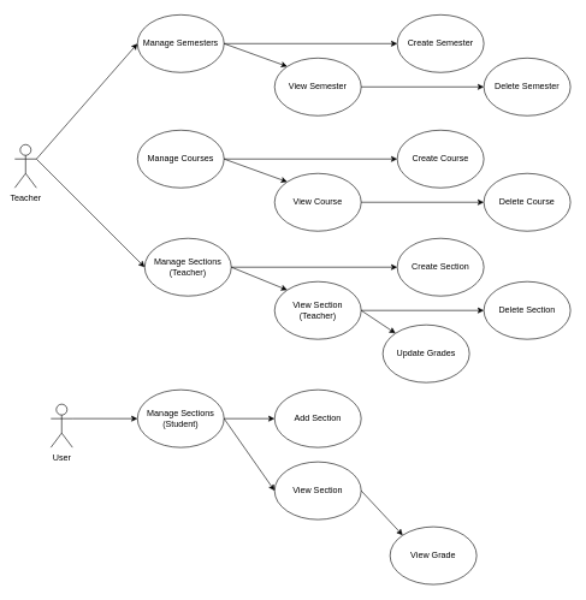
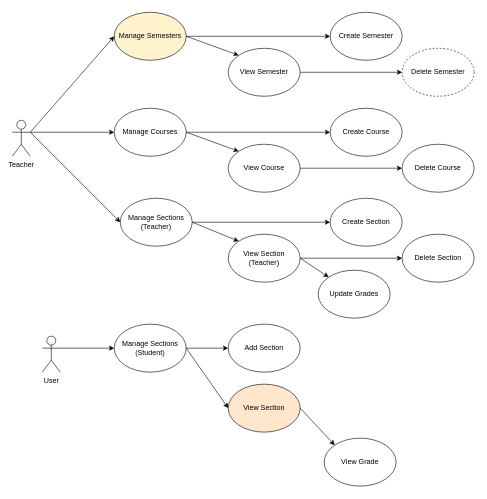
- <mxCell id="4" value="Manage Semesters" style="ellipse;whiteSpace=wrap;html=1;" vertex="1" parent="1"><mxGeometry x="190" y="20" width="120" height="80" as="geometry" /></mxCell>
+ <mxCell id="4" value="Manage Semesters" style="ellipse;whiteSpace=wrap;html=1;fillColor=#fff2cc;" vertex="1" parent="1"><mxGeometry x="190" y="20" width="120" height="80" as="geometry" /></mxCell>
- <mxCell id="20" value="Delete Semester" style="ellipse;whiteSpace=wrap;html=1;" vertex="1" parent="1"><mxGeometry x="670" y="80" width="120" height="80" as="geometry" /></mxCell>
+ <mxCell id="20" value="Delete Semester" style="ellipse;whiteSpace=wrap;html=1;dashed=1;" vertex="1" parent="1"><mxGeometry x="670" y="80" width="120" height="80" as="geometry" /></mxCell>
+ <mxCell id="9" value="" style="endArrow=classic;html=1;rounded=0;exitX=1;exitY=0.333;exitDx=0;exitDy=0;exitPerimeter=0;entryX=0;entryY=0.5;entryDx=0;entryDy=0;" edge="1" parent="1" source="2" target="5"><mxGeometry width="50" height="50" relative="1" as="geometry"><mxPoint x="60" y="230" as="sourcePoint" /><mxPoint x="200" y="110" as="targetPoint" /></mxGeometry></mxCell>
- <mxCell id="32" value="View Section" style="ellipse;whiteSpace=wrap;html=1;" vertex="1" parent="1"><mxGeometry x="380" y="640" width="120" height="80" as="geometry" /></mxCell>
+ <mxCell id="32" value="View Section" style="ellipse;whiteSpace=wrap;html=1;fillColor=#ffe6cc;" vertex="1" parent="1"><mxGeometry x="380" y="640" width="120" height="80" as="geometry" /></mxCell>
